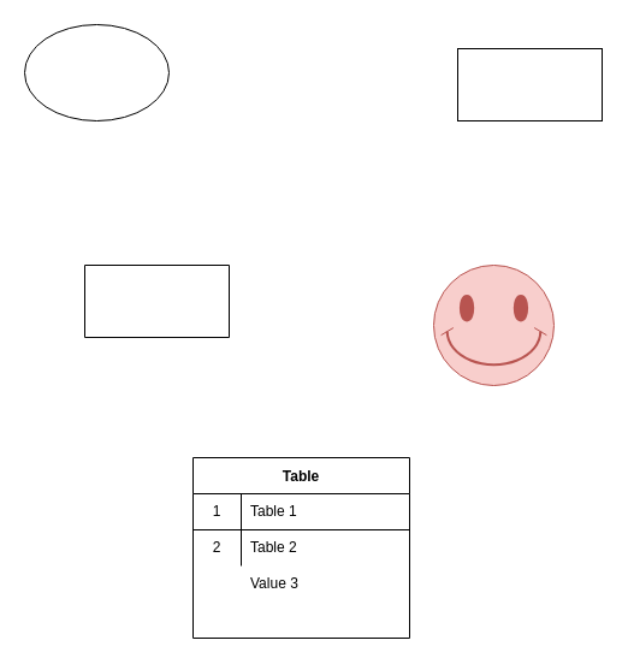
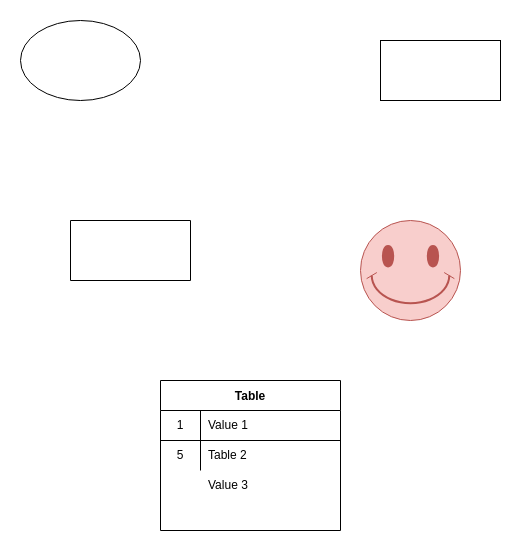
- <mxCell id="8" value="Table 1" style="shape=partialRectangle;html=1;whiteSpace=wrap;connectable=0;fillColor=none;top=0;left=0;bottom=0;right=0;align=left;spacingLeft=6;overflow=hidden;pointerEvents=1;" vertex="1" parent="6"><mxGeometry x="40" width="140" height="30" as="geometry"><mxRectangle width="140" height="30" as="alternateBounds" /></mxGeometry></mxCell>
+ <mxCell id="8" value="Value 1" style="shape=partialRectangle;html=1;whiteSpace=wrap;connectable=0;fillColor=none;top=0;left=0;bottom=0;right=0;align=left;spacingLeft=6;overflow=hidden;pointerEvents=1;" vertex="1" parent="6"><mxGeometry x="40" width="140" height="30" as="geometry"><mxRectangle width="140" height="30" as="alternateBounds" /></mxGeometry></mxCell>
- <mxCell id="10" value="2" style="shape=partialRectangle;html=1;whiteSpace=wrap;connectable=0;fillColor=none;top=0;left=0;bottom=0;right=0;overflow=hidden;pointerEvents=1;" vertex="1" parent="9"><mxGeometry width="40" height="30" as="geometry"><mxRectangle width="40" height="30" as="alternateBounds" /></mxGeometry></mxCell>
+ <mxCell id="10" value="5" style="shape=partialRectangle;html=1;whiteSpace=wrap;connectable=0;fillColor=none;top=0;left=0;bottom=0;right=0;overflow=hidden;pointerEvents=1;" vertex="1" parent="9"><mxGeometry width="40" height="30" as="geometry"><mxRectangle width="40" height="30" as="alternateBounds" /></mxGeometry></mxCell>
